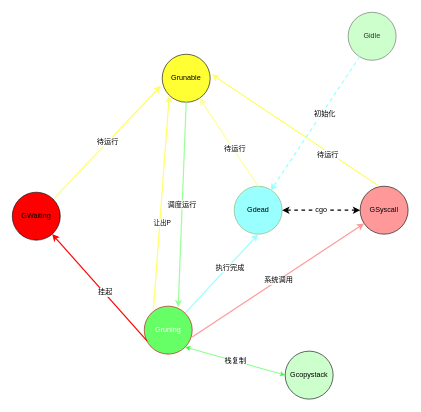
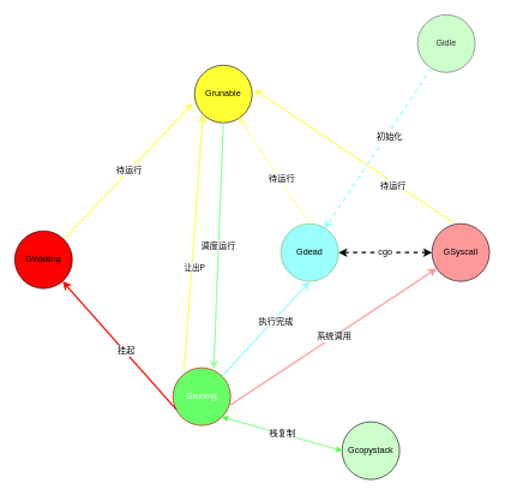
- <mxCell id="17" value="" style="endArrow=classic;html=1;strokeColor=#FFFF99;strokeWidth=2;fontSize=12;exitX=0.5;exitY=0;exitDx=0;exitDy=0;" parent="1" source="3" target="4" edge="1"><mxGeometry width="50" height="50" relative="1" as="geometry"><mxPoint x="290" y="380" as="sourcePoint" /><mxPoint x="340" y="330" as="targetPoint" /></mxGeometry></mxCell>
+ <mxCell id="17" value="" style="endArrow=diamond;html=1;strokeColor=#FFFF99;strokeWidth=2;fontSize=12;exitX=0.5;exitY=0;exitDx=0;exitDy=0;" parent="1" source="3" target="4" edge="1"><mxGeometry width="50" height="50" relative="1" as="geometry"><mxPoint x="290" y="380" as="sourcePoint" /><mxPoint x="340" y="330" as="targetPoint" /></mxGeometry></mxCell>
